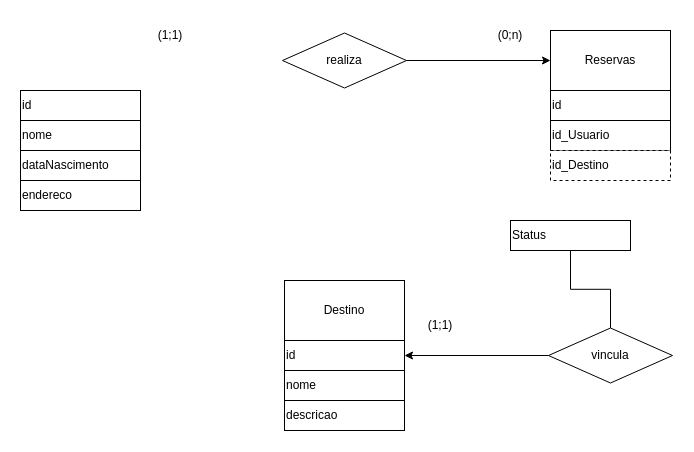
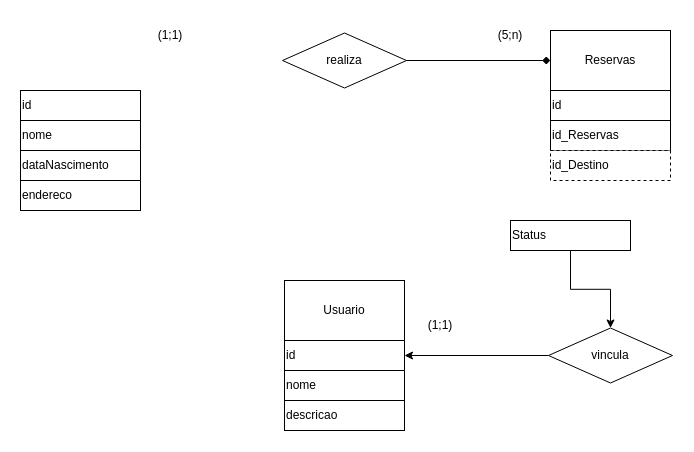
- <mxCell id="21" value="(0;n)" style="text;html=1;align=center;verticalAlign=middle;whiteSpace=wrap;rounded=0;" vertex="1" parent="1"><mxGeometry x="480" y="20" width="60" height="30" as="geometry" /></mxCell>
+ <mxCell id="21" value="(5;n)" style="text;html=1;align=center;verticalAlign=middle;whiteSpace=wrap;rounded=0;" vertex="1" parent="1"><mxGeometry x="480" y="20" width="60" height="30" as="geometry" /></mxCell>
- <mxCell id="16" style="edgeStyle=orthogonalEdgeStyle;rounded=0;orthogonalLoop=1;jettySize=auto;html=1;" edge="1" parent="1" source="17" target="3"><mxGeometry relative="1" as="geometry" /></mxCell>
+ <mxCell id="16" style="edgeStyle=orthogonalEdgeStyle;rounded=0;orthogonalLoop=1;jettySize=auto;html=1;endArrow=diamond;" edge="1" parent="1" source="17" target="3"><mxGeometry relative="1" as="geometry" /></mxCell>
- <mxCell id="12" value="id_Usuario" style="rounded=0;whiteSpace=wrap;html=1;align=left;" vertex="1" parent="1"><mxGeometry x="550" y="120" width="120" height="30" as="geometry" /></mxCell>
+ <mxCell id="12" value="id_Reservas" style="rounded=0;whiteSpace=wrap;html=1;align=left;" vertex="1" parent="1"><mxGeometry x="550" y="120" width="120" height="30" as="geometry" /></mxCell>
- <mxCell id="2" value="Destino" style="rounded=0;whiteSpace=wrap;html=1;" vertex="1" parent="1"><mxGeometry x="284" y="280" width="120" height="60" as="geometry" /></mxCell>
+ <mxCell id="2" value="Usuario" style="rounded=0;whiteSpace=wrap;html=1;" vertex="1" parent="1"><mxGeometry x="284" y="280" width="120" height="60" as="geometry" /></mxCell>
- <mxCell id="14" style="edgeStyle=orthogonalEdgeStyle;rounded=0;orthogonalLoop=1;jettySize=auto;html=1;entryX=0.5;entryY=0;entryDx=0;entryDy=0;endArrow=none;" edge="1" parent="1" source="15" target="19"><mxGeometry relative="1" as="geometry" /></mxCell>
+ <mxCell id="14" style="edgeStyle=orthogonalEdgeStyle;rounded=0;orthogonalLoop=1;jettySize=auto;html=1;entryX=0.5;entryY=0;entryDx=0;entryDy=0;" edge="1" parent="1" source="15" target="19"><mxGeometry relative="1" as="geometry" /></mxCell>
